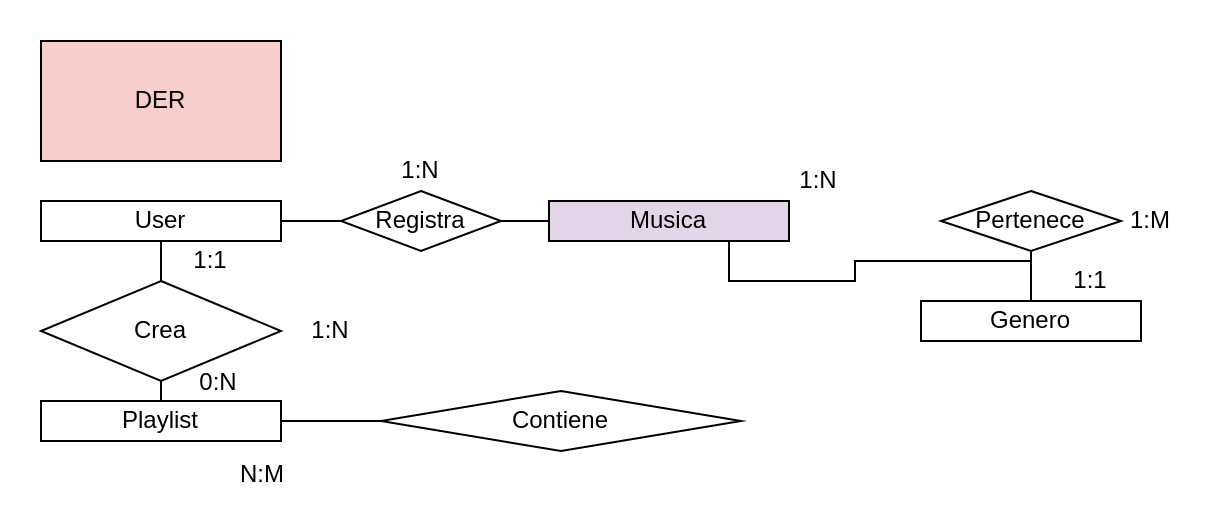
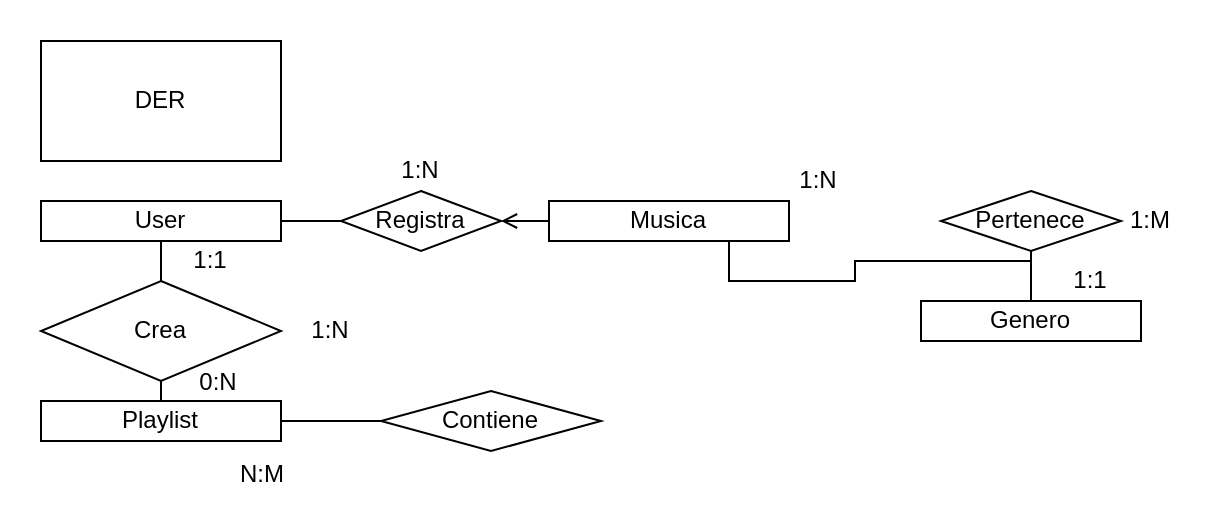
- <mxCell id="2" value="DER" style="rounded=0;whiteSpace=wrap;html=1;fillColor=#f8cecc;" vertex="1" parent="1"><mxGeometry x="20" y="20" width="120" height="60" as="geometry" /></mxCell>
+ <mxCell id="2" value="DER" style="rounded=0;whiteSpace=wrap;html=1;" vertex="1" parent="1"><mxGeometry x="20" y="20" width="120" height="60" as="geometry" /></mxCell>
- <mxCell id="10" style="edgeStyle=orthogonalEdgeStyle;rounded=0;orthogonalLoop=1;jettySize=auto;html=1;exitX=0;exitY=0.5;exitDx=0;exitDy=0;entryX=1;entryY=0.5;entryDx=0;entryDy=0;endArrow=none;endFill=0;" edge="1" parent="1" source="12" target="13"><mxGeometry relative="1" as="geometry" /></mxCell>
+ <mxCell id="10" style="edgeStyle=orthogonalEdgeStyle;rounded=0;orthogonalLoop=1;jettySize=auto;html=1;exitX=0;exitY=0.5;exitDx=0;exitDy=0;entryX=1;entryY=0.5;entryDx=0;entryDy=0;endArrow=open;endFill=0;" edge="1" parent="1" source="12" target="13"><mxGeometry relative="1" as="geometry" /></mxCell>
- <mxCell id="12" value="Musica" style="rounded=0;whiteSpace=wrap;html=1;fillColor=#e1d5e7;" vertex="1" parent="1"><mxGeometry x="274" y="100" width="120" height="20" as="geometry" /></mxCell>
+ <mxCell id="12" value="Musica" style="rounded=0;whiteSpace=wrap;html=1;" vertex="1" parent="1"><mxGeometry x="274" y="100" width="120" height="20" as="geometry" /></mxCell>
- <mxCell id="17" value="Contiene" style="rhombus;whiteSpace=wrap;html=1;" vertex="1" parent="1"><mxGeometry x="190" y="195" width="180" height="30" as="geometry" /></mxCell>
+ <mxCell id="17" value="Contiene" style="rhombus;whiteSpace=wrap;html=1;" vertex="1" parent="1"><mxGeometry x="190" y="195" width="110" height="30" as="geometry" /></mxCell>
